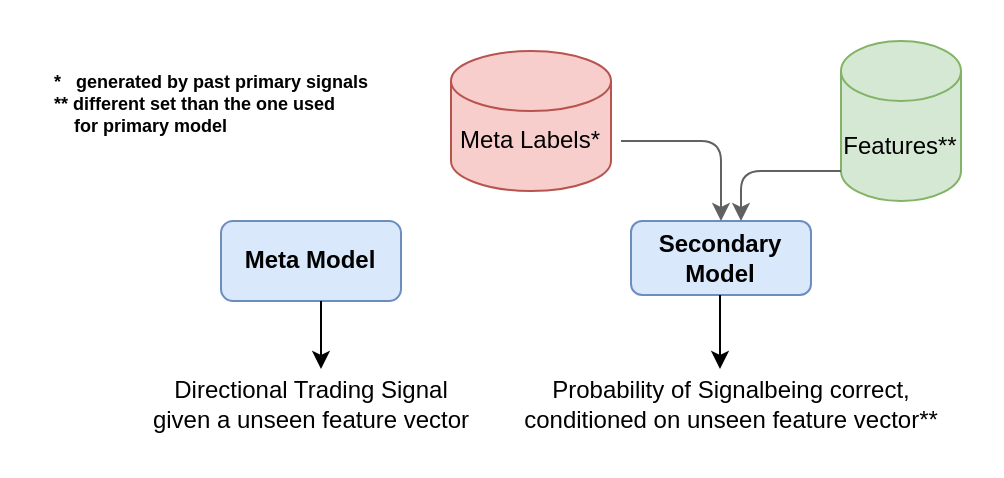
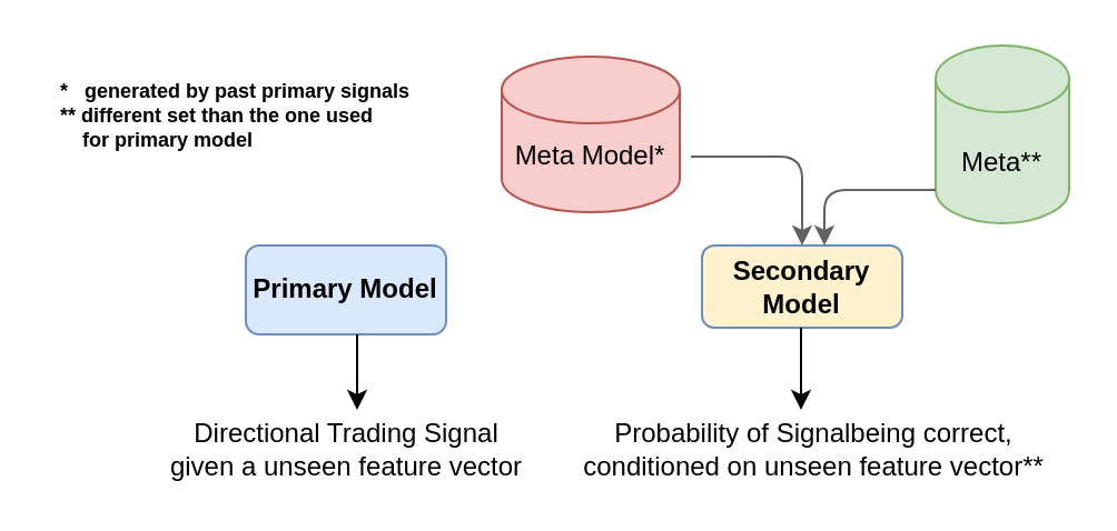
- <mxCell id="6" value="Meta Labels*" style="text;html=1;strokeColor=none;fillColor=none;align=center;verticalAlign=middle;whiteSpace=wrap;rounded=0;" vertex="1" parent="1"><mxGeometry x="225" y="60" width="80" height="20" as="geometry" /></mxCell>
+ <mxCell id="6" value="Meta Model*" style="text;html=1;strokeColor=none;fillColor=none;align=center;verticalAlign=middle;whiteSpace=wrap;rounded=0;" vertex="1" parent="1"><mxGeometry x="225" y="60" width="80" height="20" as="geometry" /></mxCell>
- <mxCell id="8" value="Features**" style="shape=cylinder3;whiteSpace=wrap;html=1;boundedLbl=1;backgroundOutline=1;size=15;fillColor=#d5e8d4;strokeColor=#82b366;" vertex="1" parent="1"><mxGeometry x="420" y="20" width="60" height="80" as="geometry" /></mxCell>
+ <mxCell id="8" value="Meta**" style="shape=cylinder3;whiteSpace=wrap;html=1;boundedLbl=1;backgroundOutline=1;size=15;fillColor=#d5e8d4;strokeColor=#82b366;" vertex="1" parent="1"><mxGeometry x="420" y="20" width="60" height="80" as="geometry" /></mxCell>
- <mxCell id="4" value="&lt;b&gt;Secondary Model&lt;/b&gt;" style="rounded=1;whiteSpace=wrap;html=1;fillColor=#dae8fc;strokeColor=#6c8ebf;" vertex="1" parent="1"><mxGeometry x="315" y="110" width="90" height="37" as="geometry" /></mxCell>
+ <mxCell id="4" value="&lt;b&gt;Secondary Model&lt;/b&gt;" style="rounded=1;whiteSpace=wrap;html=1;fillColor=#fff2cc;strokeColor=#6c8ebf;" vertex="1" parent="1"><mxGeometry x="315" y="110" width="90" height="37" as="geometry" /></mxCell>
- <mxCell id="2" value="&lt;b&gt;Meta Model&lt;/b&gt;" style="rounded=1;whiteSpace=wrap;html=1;fillColor=#dae8fc;strokeColor=#6c8ebf;" vertex="1" parent="1"><mxGeometry x="110" y="110" width="90" height="40" as="geometry" /></mxCell>
+ <mxCell id="2" value="&lt;b&gt;Primary Model&lt;/b&gt;" style="rounded=1;whiteSpace=wrap;html=1;fillColor=#dae8fc;strokeColor=#6c8ebf;" vertex="1" parent="1"><mxGeometry x="110" y="110" width="90" height="40" as="geometry" /></mxCell>
